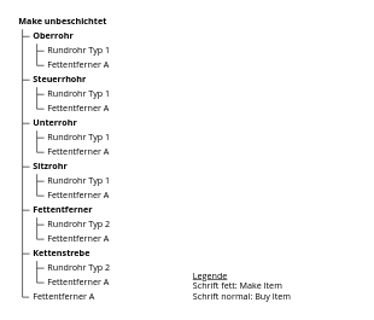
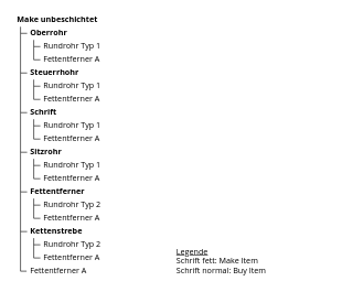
- <mxCell id="25" value="&lt;font style=&quot;font-size: 12px;&quot;&gt;Unterrohr&lt;br style=&quot;font-size: 12px;&quot;&gt;&lt;/font&gt;" style="rounded=0;whiteSpace=wrap;html=1;align=left;spacingLeft=3;strokeColor=#FFFFFF;fontSize=12;fillColor=none;fontStyle=1;fontFamily=Open Sans;" vertex="1" parent="1"><mxGeometry x="40" y="160" width="170" height="20" as="geometry" /></mxCell>
+ <mxCell id="25" value="&lt;font style=&quot;font-size: 12px;&quot;&gt;Schrift&lt;br style=&quot;font-size: 12px;&quot;&gt;&lt;/font&gt;" style="rounded=0;whiteSpace=wrap;html=1;align=left;spacingLeft=3;strokeColor=#FFFFFF;fontSize=12;fillColor=none;fontStyle=1;fontFamily=Open Sans;" vertex="1" parent="1"><mxGeometry x="40" y="160" width="170" height="20" as="geometry" /></mxCell>
